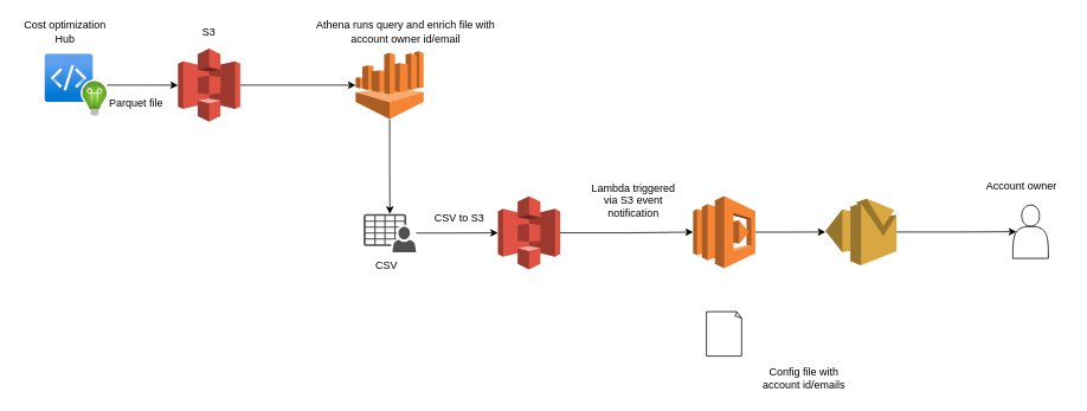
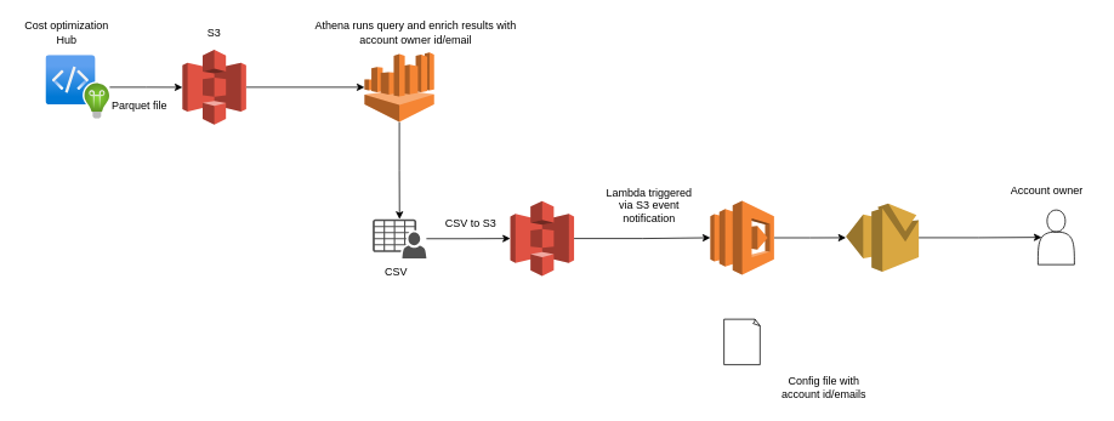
- <mxCell id="11" value="Athena runs query and enrich file with account owner id/email" style="text;html=1;align=center;verticalAlign=middle;whiteSpace=wrap;rounded=0;" vertex="1" parent="1"><mxGeometry x="339.25" y="30" width="234.75" height="10" as="geometry" /></mxCell>
+ <mxCell id="11" value="Athena runs query and enrich results with account owner id/email" style="text;html=1;align=center;verticalAlign=middle;whiteSpace=wrap;rounded=0;" vertex="1" parent="1"><mxGeometry x="339.25" y="30" width="234.75" height="10" as="geometry" /></mxCell>
